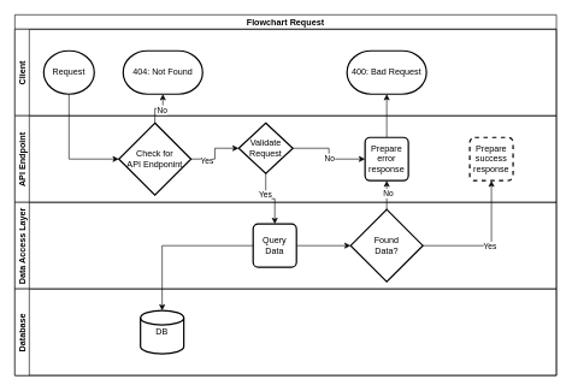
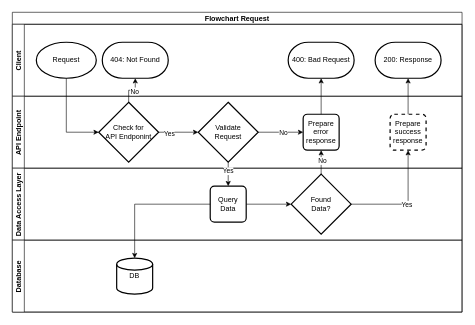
- <mxCell id="4" value="Request" style="strokeWidth=2;html=1;shape=mxgraph.flowchart.start_1;whiteSpace=wrap;" parent="3" vertex="1"><mxGeometry x="40" y="30" width="70" height="60" as="geometry" /></mxCell>
+ <mxCell id="4" value="Request" style="strokeWidth=2;html=1;shape=mxgraph.flowchart.start_1;whiteSpace=wrap;" parent="3" vertex="1"><mxGeometry x="40" y="30" width="100" height="60" as="geometry" /></mxCell>
+ <mxCell id="6" value="200: Response" style="strokeWidth=2;html=1;shape=mxgraph.flowchart.terminator;whiteSpace=wrap;" parent="3" vertex="1"><mxGeometry x="605" y="30" width="110" height="60" as="geometry" /></mxCell>
+ <mxCell id="34" style="edgeStyle=orthogonalEdgeStyle;rounded=0;orthogonalLoop=1;jettySize=auto;html=1;entryX=0.5;entryY=1;entryDx=0;entryDy=0;entryPerimeter=0;" parent="2" source="14" target="6" edge="1"><mxGeometry relative="1" as="geometry" /></mxCell>
- <mxCell id="10" value="Validate&lt;br&gt;Request" style="strokeWidth=2;html=1;shape=mxgraph.flowchart.decision;whiteSpace=wrap;" parent="8" vertex="1"><mxGeometry x="310" y="10" width="75" height="70" as="geometry" /></mxCell>
+ <mxCell id="10" value="Validate&lt;br&gt;Request" style="strokeWidth=2;html=1;shape=mxgraph.flowchart.decision;whiteSpace=wrap;" parent="8" vertex="1"><mxGeometry x="310" y="10" width="100" height="100" as="geometry" /></mxCell>
